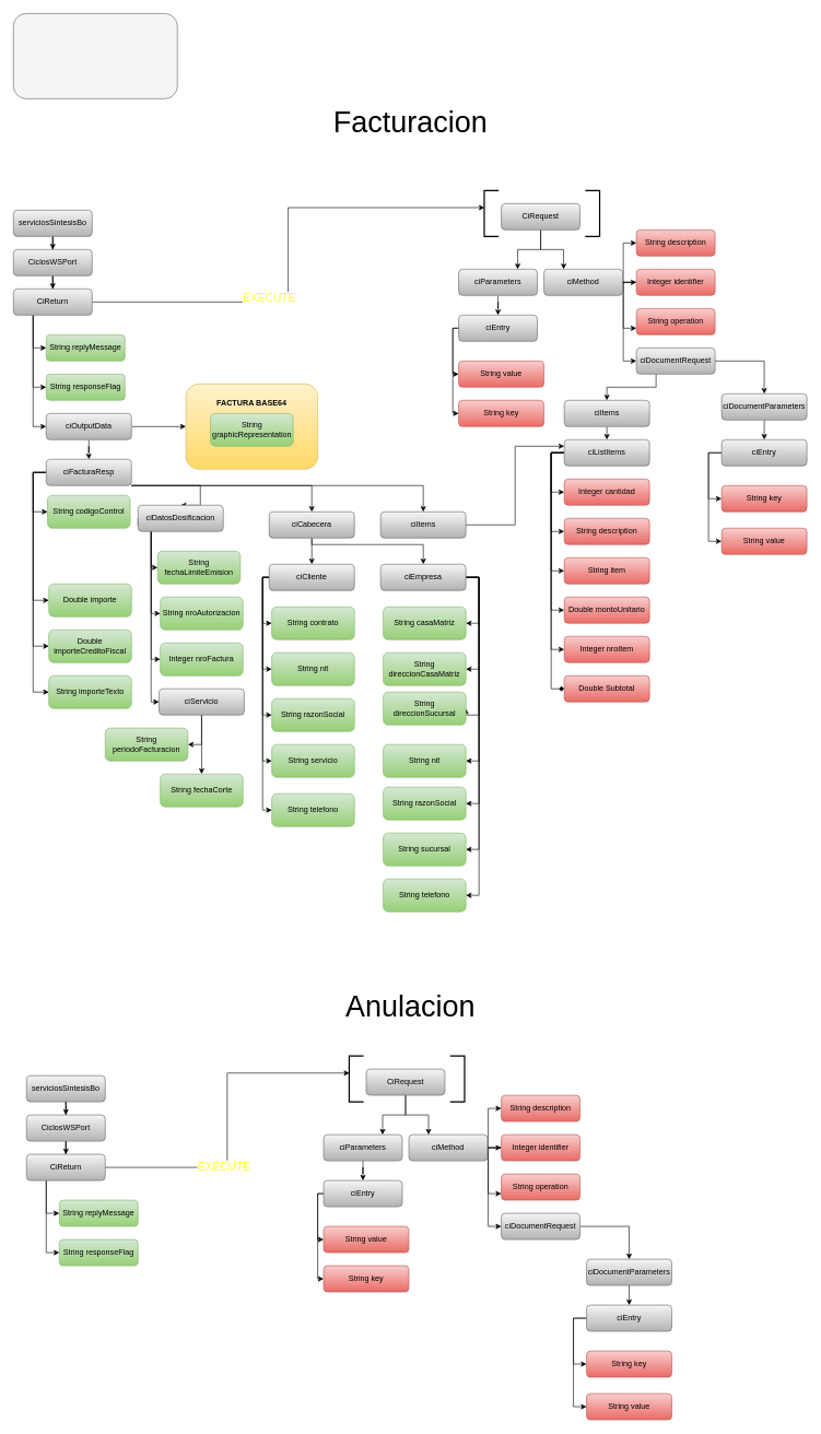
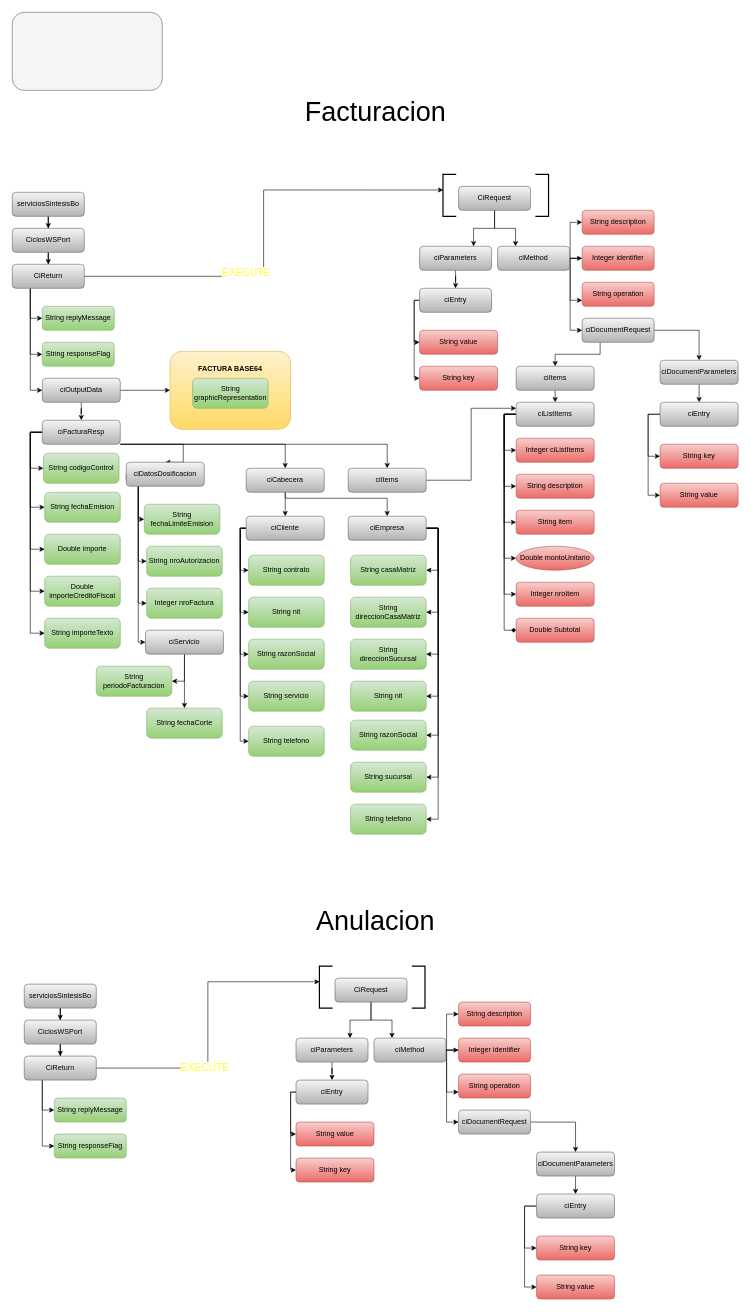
- <mxCell id="47" value="&lt;font color=&quot;#000000&quot;&gt;Integer cantidad&lt;/font&gt;" style="rounded=1;whiteSpace=wrap;html=1;fillColor=#f8cecc;strokeColor=#b85450;gradientColor=#ea6b66;" parent="1" vertex="1"><mxGeometry x="860" y="730" width="130" height="40" as="geometry" /></mxCell>
+ <mxCell id="47" value="&lt;font color=&quot;#000000&quot;&gt;Integer ciListItems&lt;/font&gt;" style="rounded=1;whiteSpace=wrap;html=1;fillColor=#f8cecc;strokeColor=#b85450;gradientColor=#ea6b66;" parent="1" vertex="1"><mxGeometry x="860" y="730" width="130" height="40" as="geometry" /></mxCell>
+ <mxCell id="62" style="edgeStyle=orthogonalEdgeStyle;rounded=0;orthogonalLoop=1;jettySize=auto;html=1;exitX=0;exitY=0.5;exitDx=0;exitDy=0;entryX=0;entryY=0.5;entryDx=0;entryDy=0;" parent="1" source="70" target="74" edge="1"><mxGeometry relative="1" as="geometry" /></mxCell>
+ <mxCell id="74" value="&lt;font color=&quot;#000000&quot;&gt;String fechaEmision&lt;/font&gt;" style="rounded=1;whiteSpace=wrap;html=1;fillColor=#d5e8d4;strokeColor=#82b366;gradientColor=#97d077;" parent="1" vertex="1"><mxGeometry x="74" y="820" width="126" height="50" as="geometry" /></mxCell>
- <mxCell id="50" value="&lt;font color=&quot;#000000&quot;&gt;Double montoUnitario&lt;/font&gt;" style="rounded=1;whiteSpace=wrap;html=1;fillColor=#f8cecc;strokeColor=#b85450;gradientColor=#ea6b66;" parent="1" vertex="1"><mxGeometry x="860" y="910" width="130" height="40" as="geometry" /></mxCell>
+ <mxCell id="50" value="&lt;font color=&quot;#000000&quot;&gt;Double montoUnitario&lt;/font&gt;" style="ellipse;whiteSpace=wrap;html=1;fillColor=#f8cecc;strokeColor=#b85450;gradientColor=#ea6b66;" parent="1" vertex="1"><mxGeometry x="860" y="910" width="130" height="40" as="geometry" /></mxCell>
- <mxCell id="116" value="&lt;font color=&quot;#000000&quot;&gt;String direccionSucursal&lt;/font&gt;" style="rounded=1;whiteSpace=wrap;html=1;fillColor=#d5e8d4;strokeColor=#82b366;gradientColor=#97d077;" parent="1" vertex="1"><mxGeometry x="584" y="1055" width="126" height="50" as="geometry" /></mxCell>
+ <mxCell id="116" value="&lt;font color=&quot;#000000&quot;&gt;String direccionSucursal&lt;/font&gt;" style="rounded=1;whiteSpace=wrap;html=1;fillColor=#d5e8d4;strokeColor=#82b366;gradientColor=#97d077;" parent="1" vertex="1"><mxGeometry x="584" y="1065" width="126" height="50" as="geometry" /></mxCell>
